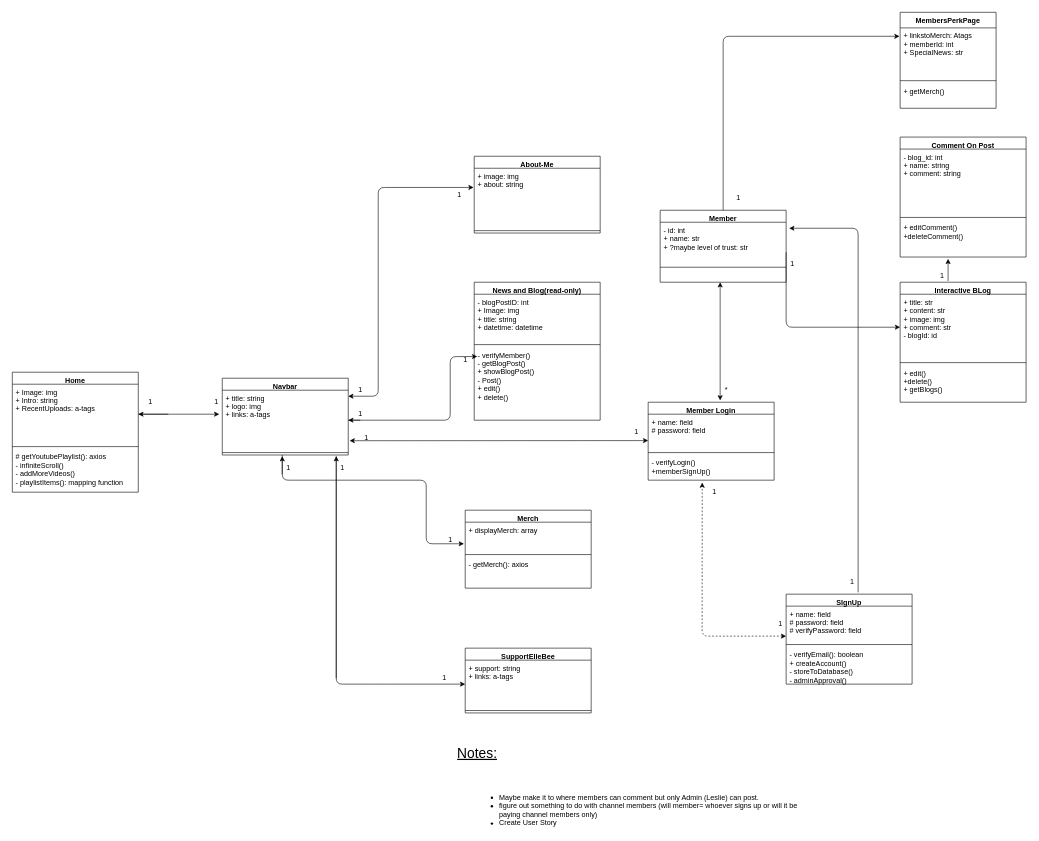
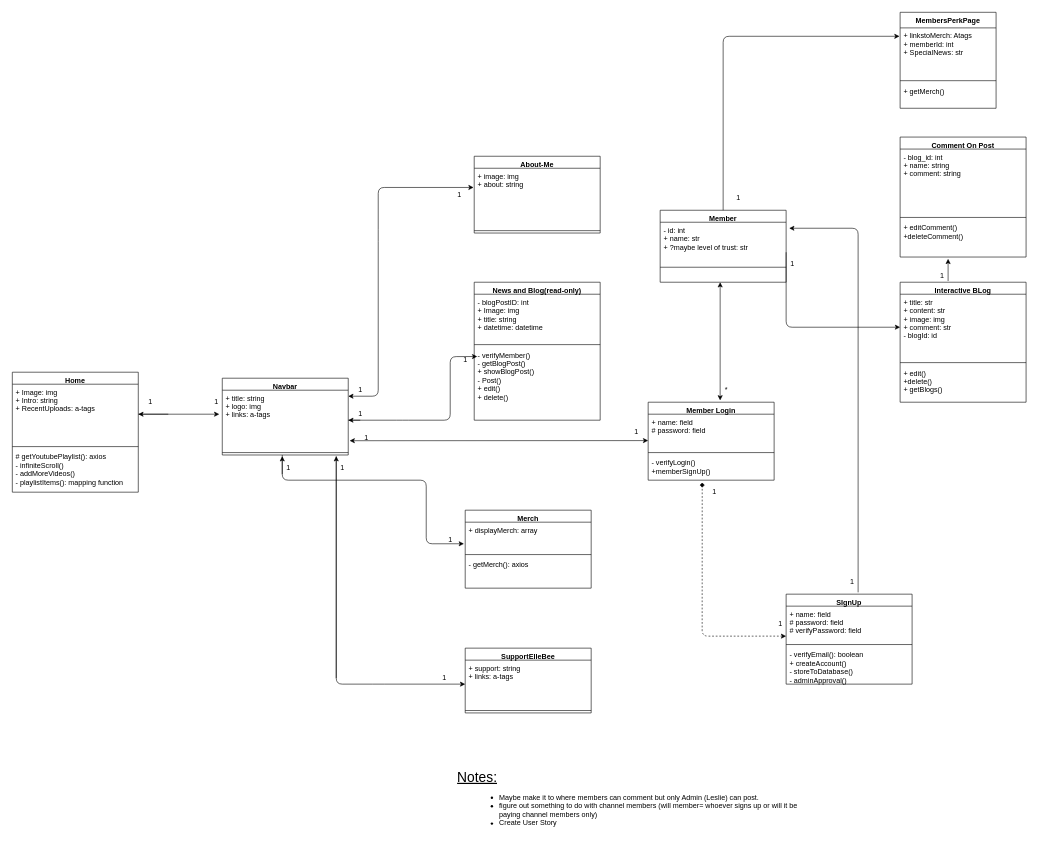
- <mxCell id="70" value="" style="endArrow=classic;startArrow=classic;html=1;exitX=0;exitY=0.833;exitDx=0;exitDy=0;exitPerimeter=0;entryX=0.429;entryY=1.095;entryDx=0;entryDy=0;entryPerimeter=0;dashed=1;" edge="1" parent="1" source="21" target="19"><mxGeometry width="50" height="50" relative="1" as="geometry"><mxPoint x="1100" y="820" as="sourcePoint" /><mxPoint x="1150" y="770" as="targetPoint" /><Array as="points"><mxPoint x="1170" y="1060" /></Array></mxGeometry></mxCell>
+ <mxCell id="70" value="" style="endArrow=diamond;startArrow=classic;html=1;exitX=0;exitY=0.833;exitDx=0;exitDy=0;exitPerimeter=0;entryX=0.429;entryY=1.095;entryDx=0;entryDy=0;entryPerimeter=0;dashed=1;" edge="1" parent="1" source="21" target="19"><mxGeometry width="50" height="50" relative="1" as="geometry"><mxPoint x="1100" y="820" as="sourcePoint" /><mxPoint x="1150" y="770" as="targetPoint" /><Array as="points"><mxPoint x="1170" y="1060" /></Array></mxGeometry></mxCell>
- <mxCell id="32" value="&lt;font size=&quot;1&quot;&gt;&lt;u style=&quot;font-size: 23px&quot;&gt;Notes:&lt;/u&gt;&lt;/font&gt;" style="text;html=1;strokeColor=none;fillColor=none;align=left;verticalAlign=middle;whiteSpace=wrap;rounded=0;" parent="1" vertex="1"><mxGeometry x="760" y="1230" width="790" height="50" as="geometry" /></mxCell>
+ <mxCell id="32" value="&lt;font size=&quot;1&quot;&gt;&lt;u style=&quot;font-size: 23px&quot;&gt;Notes:&lt;/u&gt;&lt;/font&gt;" style="text;html=1;strokeColor=none;fillColor=none;align=left;verticalAlign=middle;whiteSpace=wrap;rounded=0;" parent="1" vertex="1"><mxGeometry x="760" y="1270" width="790" height="50" as="geometry" /></mxCell>
